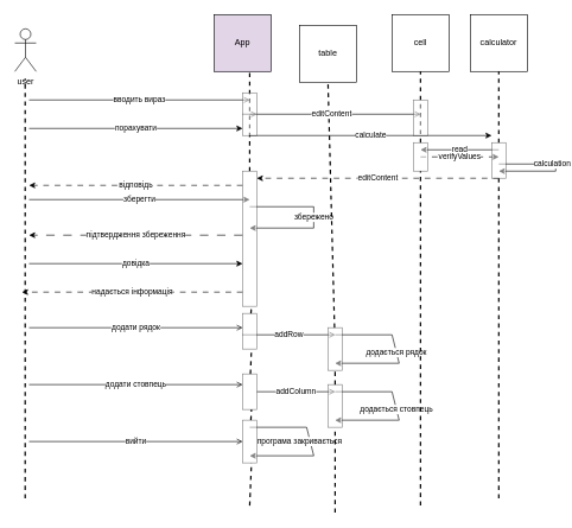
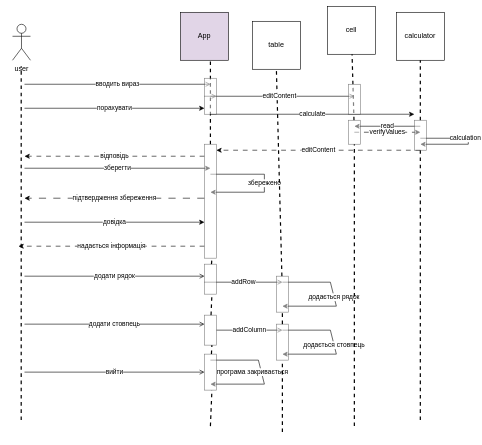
- <mxCell id="24" value="cell" style="whiteSpace=wrap;html=1;aspect=fixed;" vertex="1" parent="1"><mxGeometry x="550" y="20" width="80" height="80" as="geometry" /></mxCell>
+ <mxCell id="24" value="cell" style="whiteSpace=wrap;html=1;aspect=fixed;" vertex="1" parent="1"><mxGeometry x="545" y="10" width="80" height="80" as="geometry" /></mxCell>
